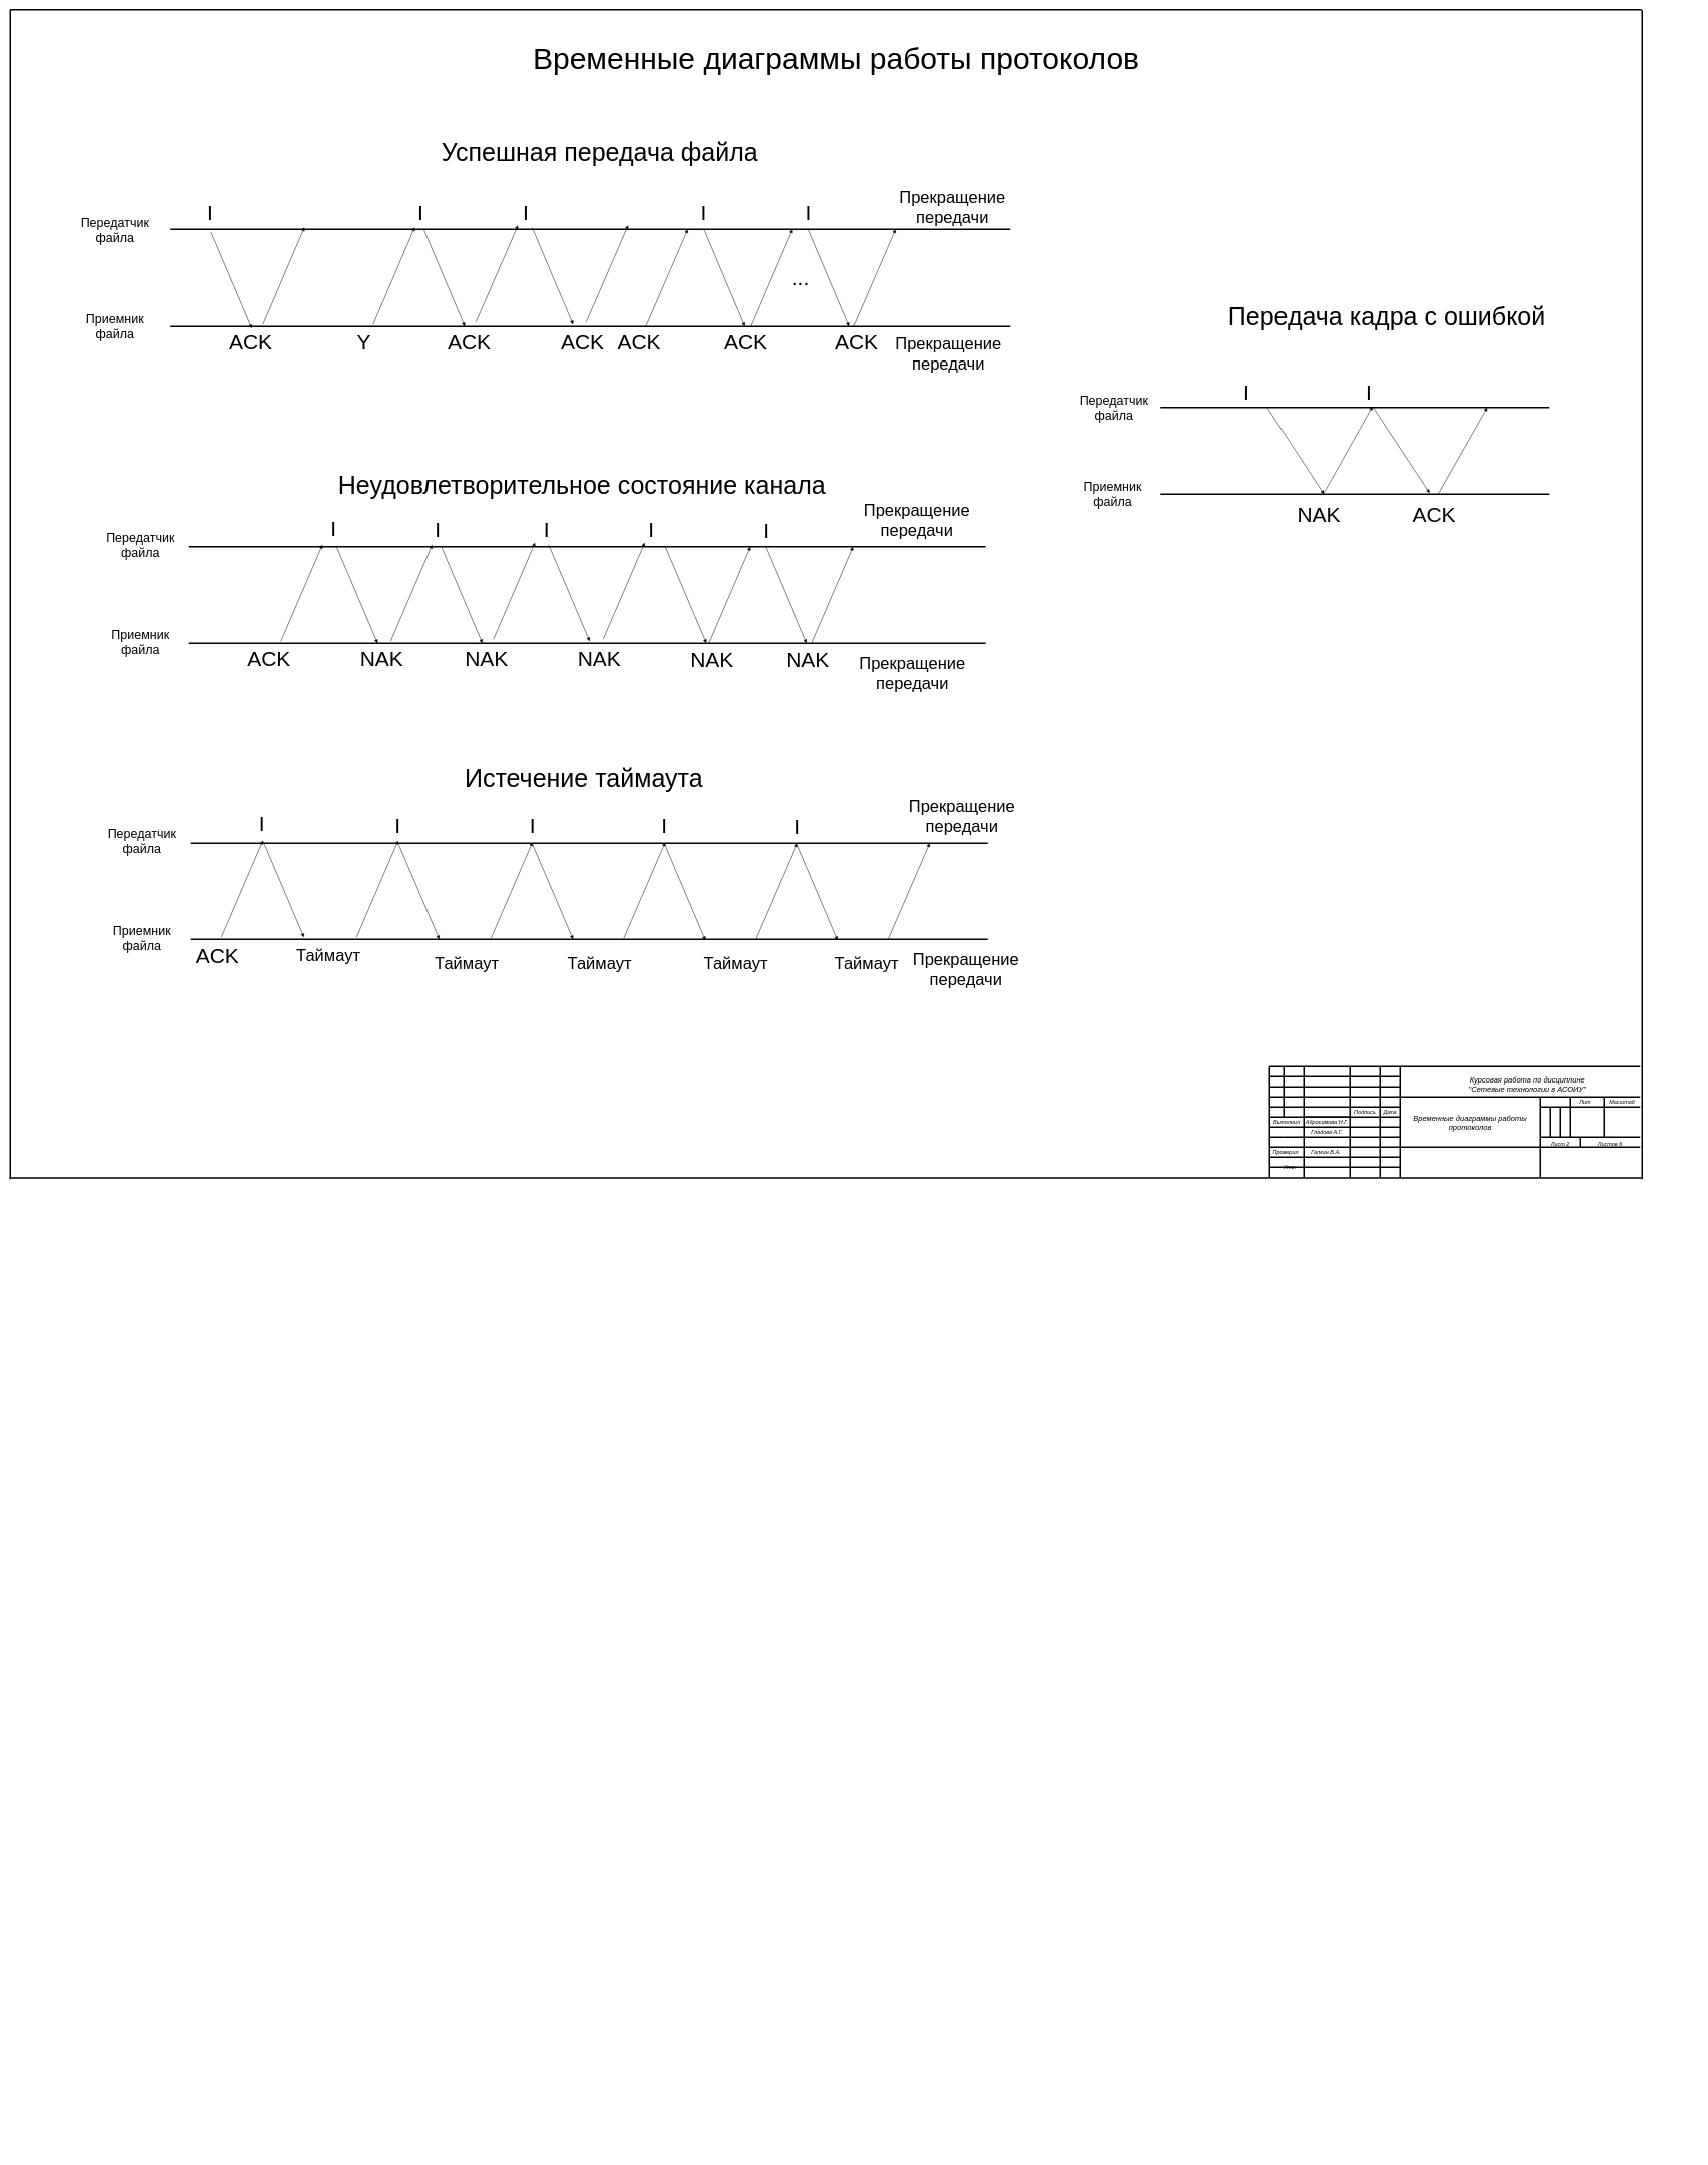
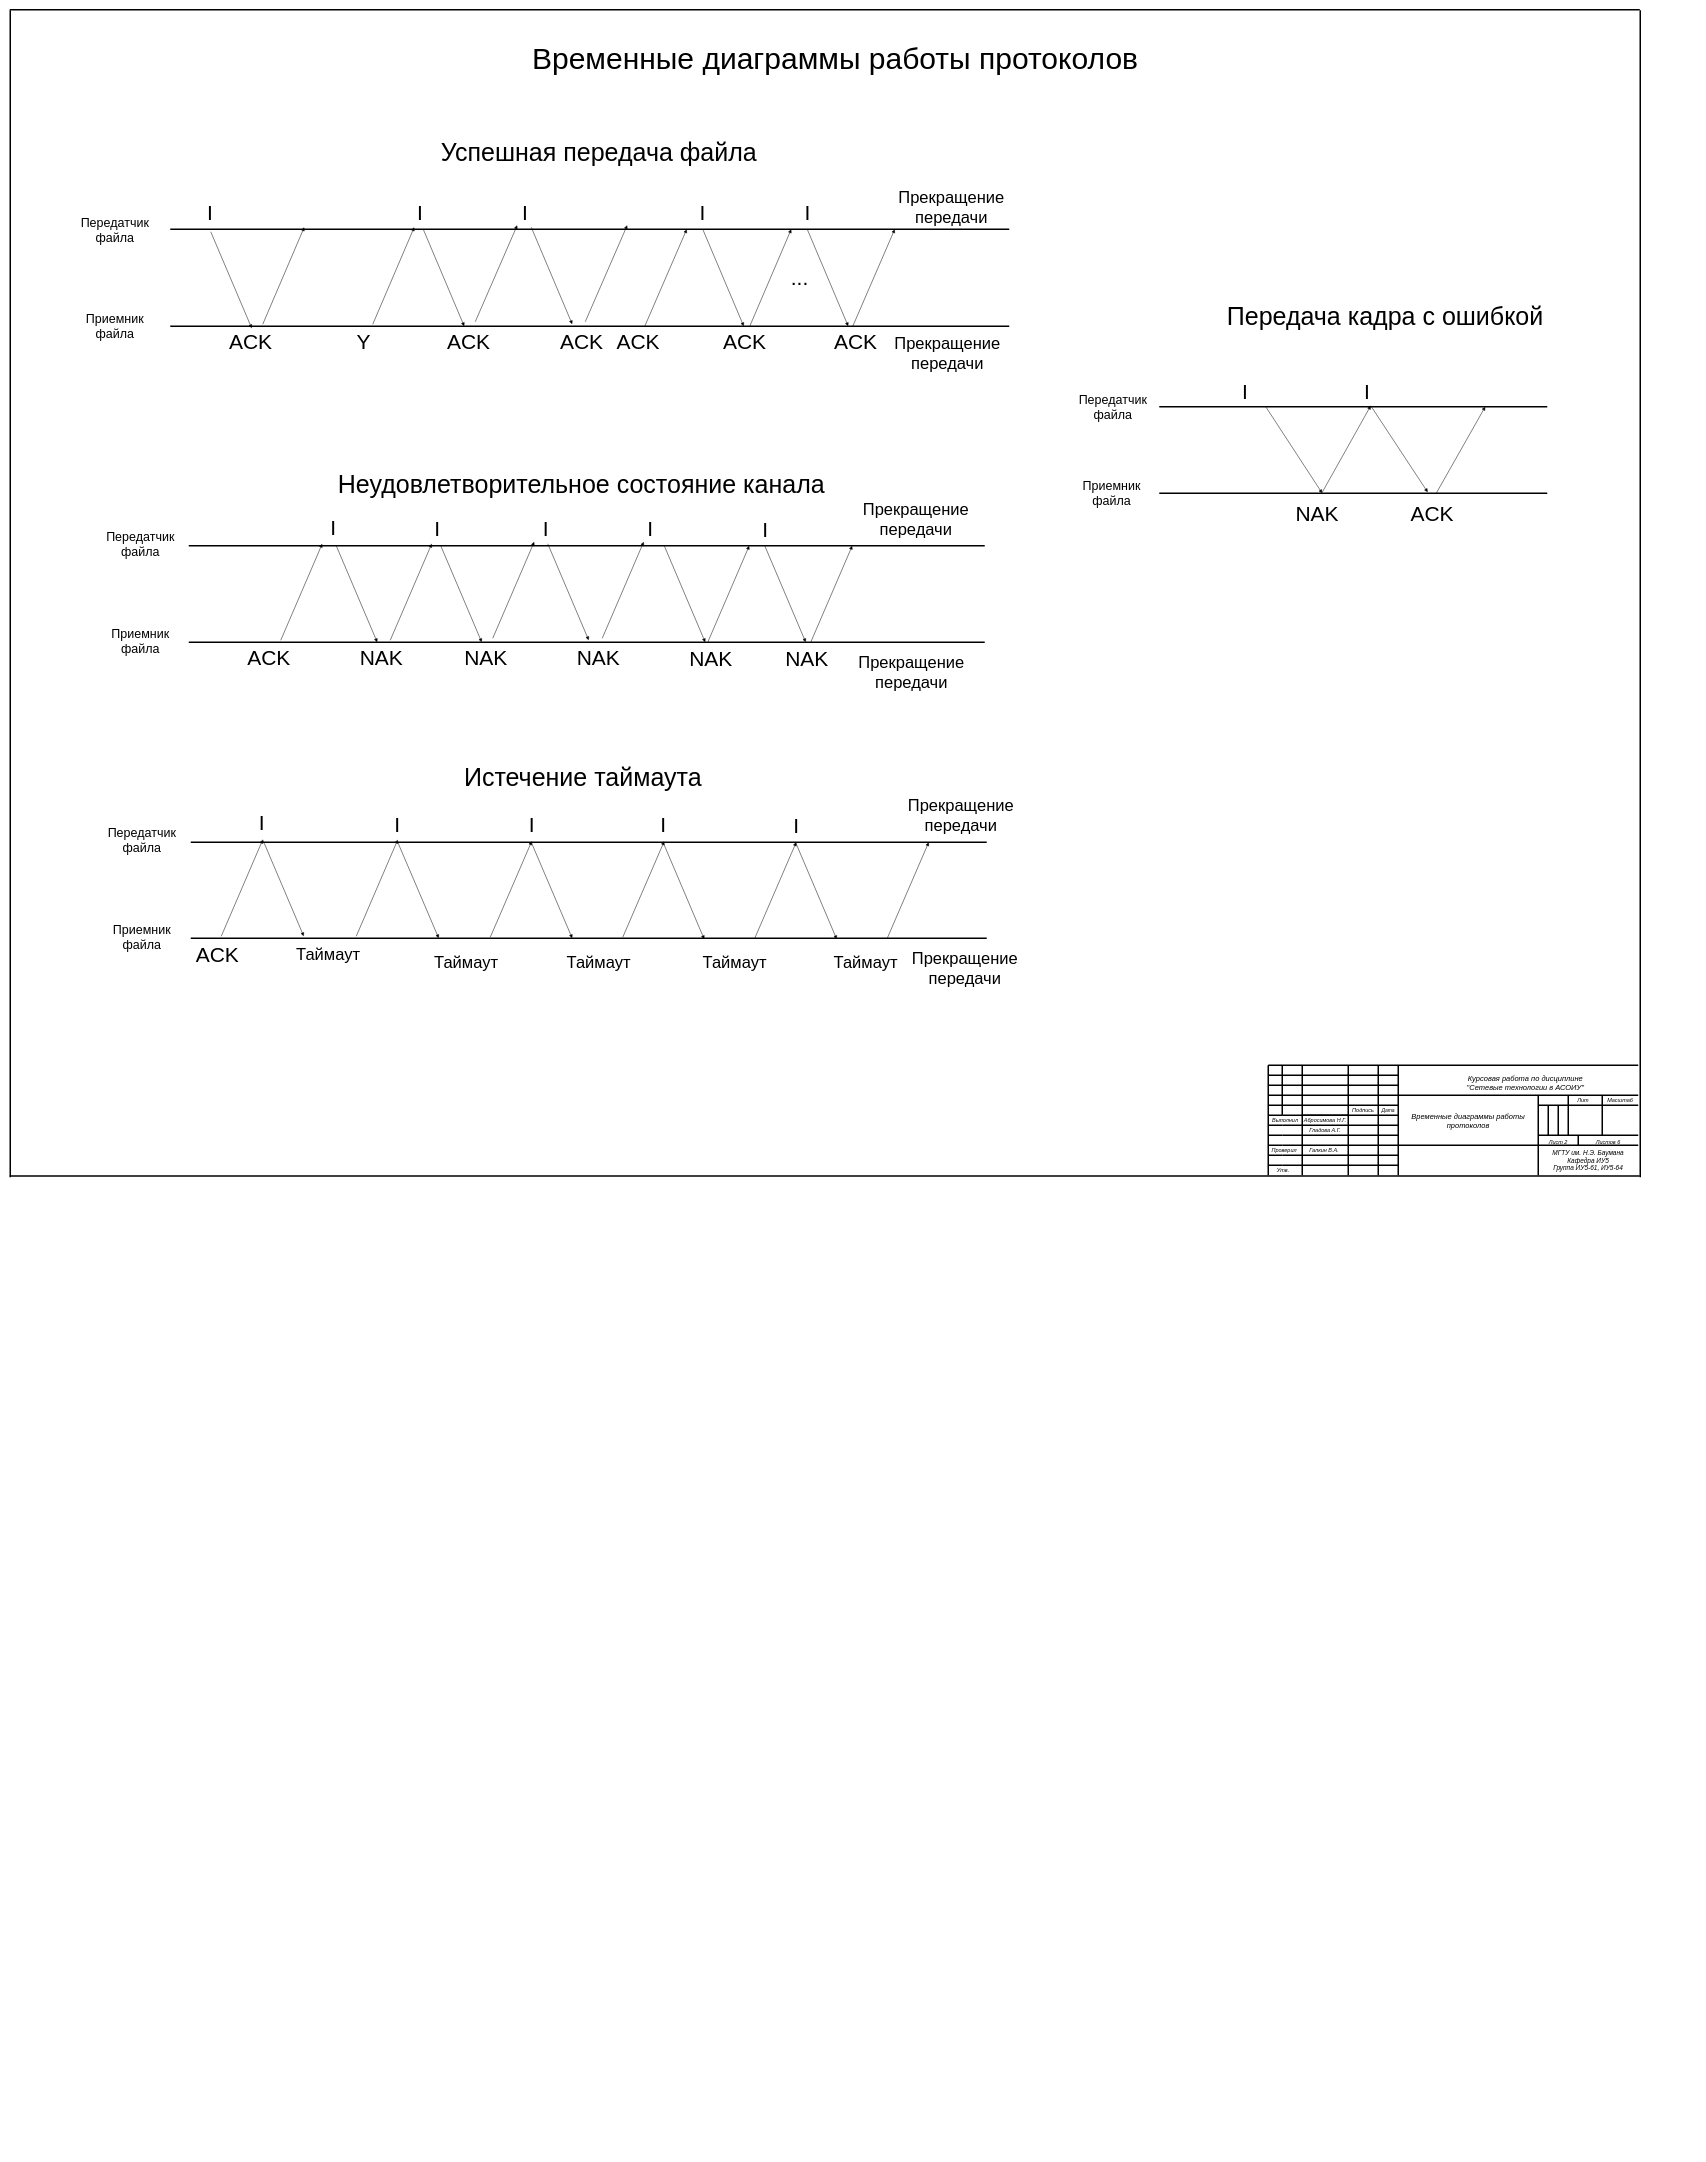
+ <mxCell id="16" style="verticalAlign=middle;align=center;vsdxID=11;fillColor=none;gradientColor=none;shape=stencil(nZBRDoQgDERP03+WHsHFe5iISyOCQdT19kIaIxq//Jtp3zTpAFaTaUYNUkwx+F6v1EYD+AUpyRkdKCYFqACrzgf9C352LfuxyWRWg1/yhT/nRE5IsZWuZtCSK8CPeI0e/hF+jV7AJM4PO7KWCyr390bSiNtEtQM=);strokeColor=none;strokeWidth=3;spacingTop=-3;spacingBottom=-3;spacingLeft=-3;spacingRight=-3;labelBackgroundColor=none;rounded=0;html=1;whiteSpace=wrap;" value="&lt;font style=&quot;font-size: 13px ; font-family: &amp;#34;arial&amp;#34; ; color: #000000 ; direction: ltr ; letter-spacing: 0px ; line-height: 120% ; opacity: 1&quot;&gt;&lt;i&gt;МГТУ им. Н.Э. Баумана&lt;/i&gt;&lt;/font&gt;&lt;font style=&quot;font-size: 13px ; font-family: &amp;#34;arial&amp;#34; ; color: #000000 ; direction: ltr ; letter-spacing: 0px ; line-height: 120% ; opacity: 1&quot;&gt;&lt;i&gt;&lt;br&gt;&lt;/i&gt;&lt;/font&gt;&lt;font style=&quot;font-size: 13px ; font-family: &amp;#34;arial&amp;#34; ; color: #000000 ; direction: ltr ; letter-spacing: 0px ; line-height: 120% ; opacity: 1&quot;&gt;&lt;i&gt;Кафедра ИУ5 &lt;/i&gt;&lt;/font&gt;&lt;font style=&quot;font-size: 13px ; font-family: &amp;#34;arial&amp;#34; ; color: #000000 ; direction: ltr ; letter-spacing: 0px ; line-height: 120% ; opacity: 1&quot;&gt;&lt;i&gt;&lt;br&gt;&lt;/i&gt;&lt;/font&gt;&lt;font style=&quot;font-size: 13px ; font-family: &amp;#34;arial&amp;#34; ; color: #000000 ; direction: ltr ; letter-spacing: 0px ; line-height: 120% ; opacity: 1&quot;&gt;&lt;i&gt;Группа ИУ5-61, ИУ5-64&lt;/i&gt;&lt;/font&gt;&lt;font style=&quot;font-size: 13px ; font-family: &amp;#34;arial&amp;#34; ; color: #000000 ; direction: ltr ; letter-spacing: 0px ; line-height: 120% ; opacity: 1&quot;&gt;&lt;i&gt;&lt;br&gt;&lt;/i&gt;&lt;/font&gt;" parent="3" vertex="1"><mxGeometry width="200" as="geometry" height="60" y="2269.833" x="2972" /></mxCell>
- <mxCell id="11" style="verticalAlign=middle;align=center;vsdxID=5;fillColor=none;gradientColor=none;shape=stencil(nZBRDoQgDERP03+WHsHFe5iISyOCQdT19kIaIxq//Jtp3zTpAFaTaUYNUkwx+F6v1EYD+AUpyRkdKCYFqACrzgf9C352LfuxyWRWg1/yhT/nRE5IsZWuZtCSK8CPeI0e/hF+jV7AJM4PO7KWCyr390bSiNtEtQM=);strokeColor=none;strokeWidth=3;spacingTop=-3;spacingBottom=-3;spacingLeft=-3;spacingRight=-3;labelBackgroundColor=none;rounded=0;html=1;whiteSpace=wrap;" value="&lt;font style=&quot;font-size:11px;font-family:arial;color:#000000;direction:ltr;letter-spacing:0px;line-height:120%;opacity:1&quot;&gt;&lt;i&gt;Утв.&lt;/i&gt;&lt;/font&gt;&lt;font style=&quot;font-size:11px;font-family:arial;color:#000000;direction:ltr;letter-spacing:0px;line-height:120%;opacity:1&quot;&gt;&lt;i&gt;&lt;br/&gt;&lt;/i&gt;&lt;/font&gt;" parent="3" vertex="1"><mxGeometry x="2442" y="2299.833" width="60" as="geometry" height="19" /></mxCell>
+ <mxCell id="11" style="verticalAlign=middle;align=center;vsdxID=5;fillColor=none;gradientColor=none;shape=stencil(nZBRDoQgDERP03+WHsHFe5iISyOCQdT19kIaIxq//Jtp3zTpAFaTaUYNUkwx+F6v1EYD+AUpyRkdKCYFqACrzgf9C352LfuxyWRWg1/yhT/nRE5IsZWuZtCSK8CPeI0e/hF+jV7AJM4PO7KWCyr390bSiNtEtQM=);strokeColor=none;strokeWidth=3;spacingTop=-3;spacingBottom=-3;spacingLeft=-3;spacingRight=-3;labelBackgroundColor=none;rounded=0;html=1;whiteSpace=wrap;" value="&lt;font style=&quot;font-size:11px;font-family:arial;color:#000000;direction:ltr;letter-spacing:0px;line-height:120%;opacity:1&quot;&gt;&lt;i&gt;Утв.&lt;/i&gt;&lt;/font&gt;&lt;font style=&quot;font-size:11px;font-family:arial;color:#000000;direction:ltr;letter-spacing:0px;line-height:120%;opacity:1&quot;&gt;&lt;i&gt;&lt;br/&gt;&lt;/i&gt;&lt;/font&gt;" parent="3" vertex="1"><mxGeometry width="60" as="geometry" height="19" y="2309.833" x="2432" /></mxCell>
